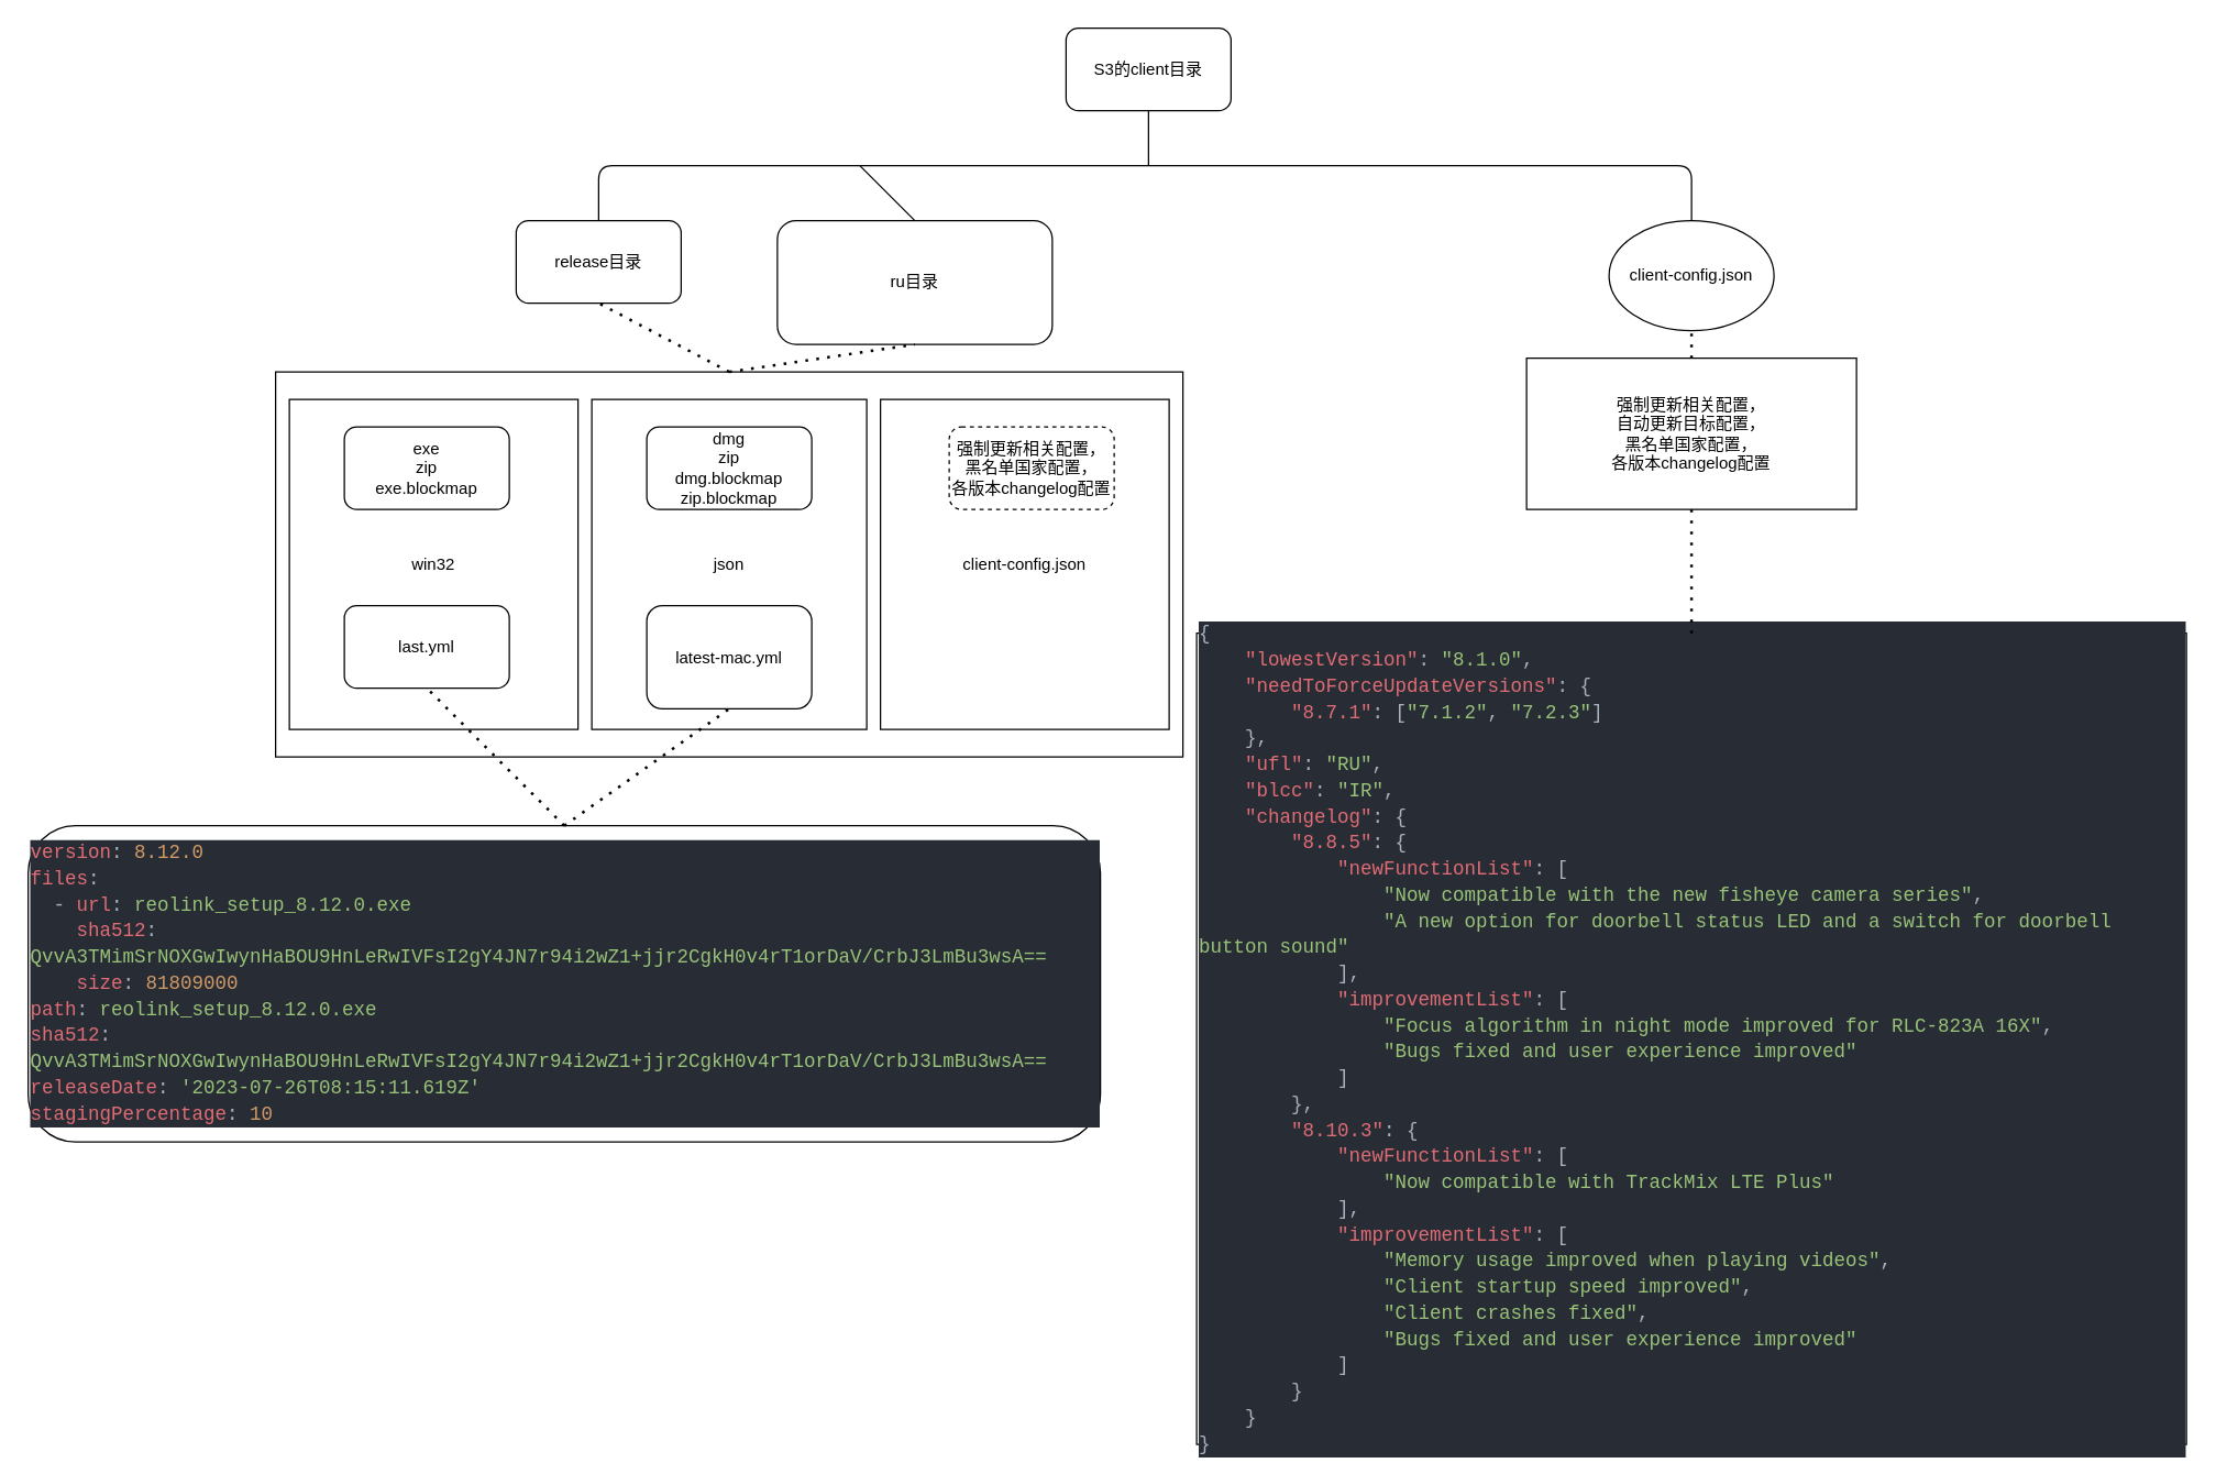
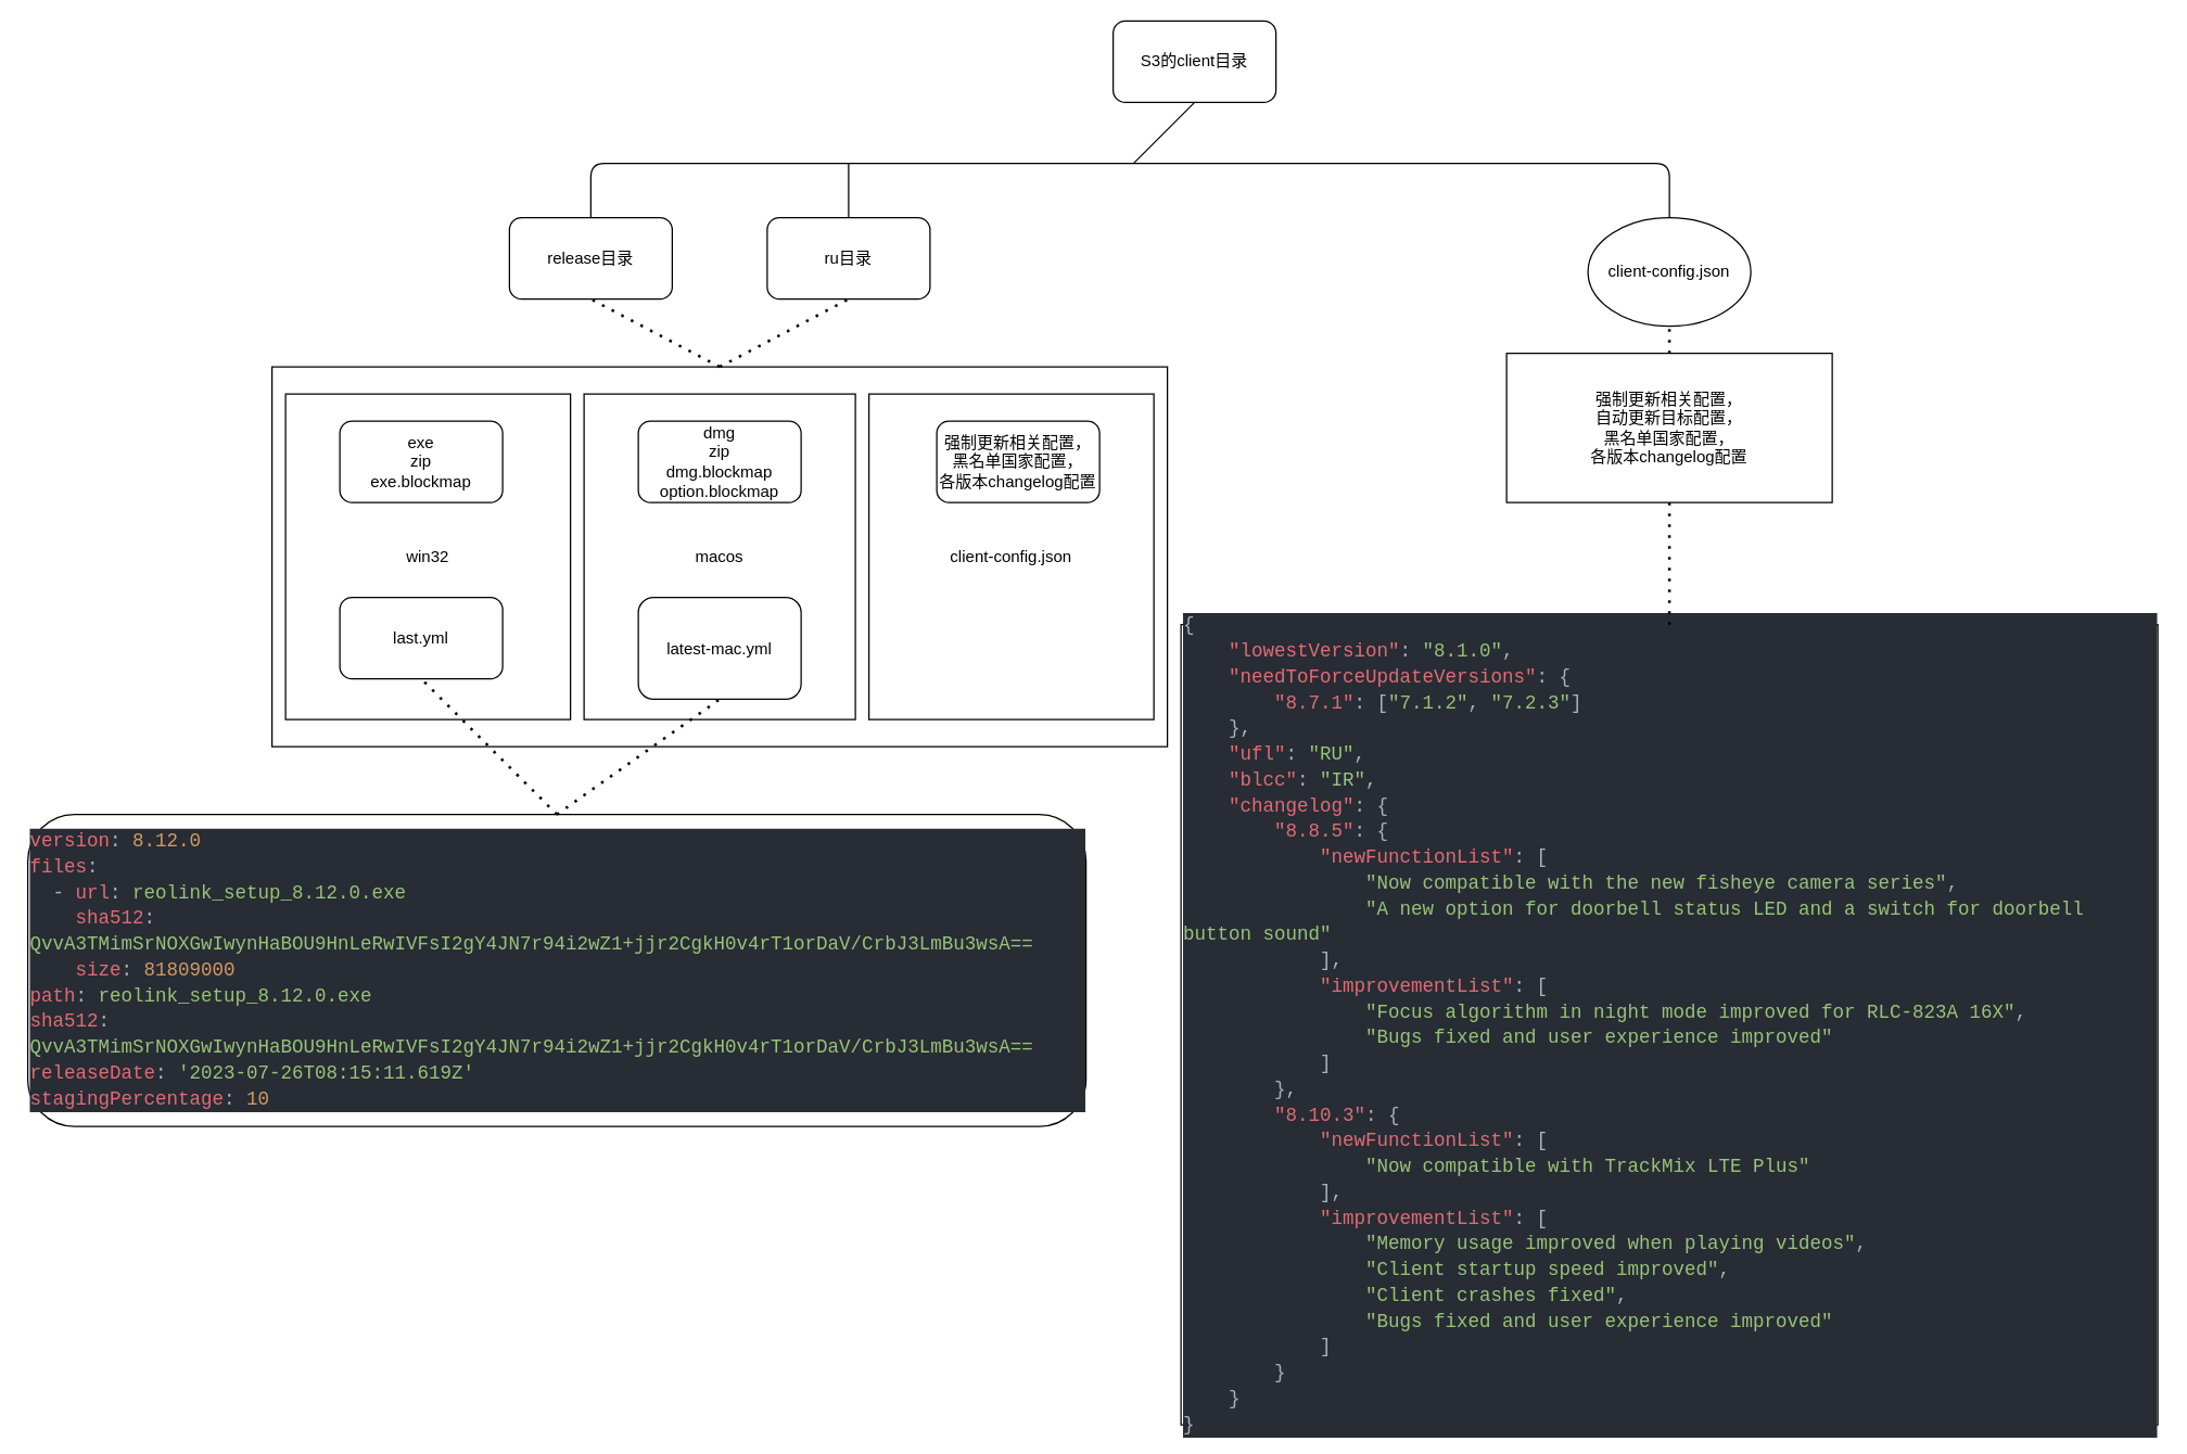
- <mxCell id="2" value="S3的client目录" style="rounded=1;whiteSpace=wrap;html=1;" vertex="1" parent="1"><mxGeometry x="775" y="20" width="120" height="60" as="geometry" /></mxCell>
+ <mxCell id="2" value="S3的client目录" style="rounded=1;whiteSpace=wrap;html=1;" vertex="1" parent="1"><mxGeometry x="820" y="15" width="120" height="60" as="geometry" /></mxCell>
- <mxCell id="4" value="ru目录" style="rounded=1;whiteSpace=wrap;html=1;" vertex="1" parent="1"><mxGeometry x="565" y="160" width="200" height="90" as="geometry" /></mxCell>
+ <mxCell id="4" value="ru目录" style="rounded=1;whiteSpace=wrap;html=1;" vertex="1" parent="1"><mxGeometry x="565" y="160" width="120" height="60" as="geometry" /></mxCell>
- <mxCell id="11" value="dmg&lt;br&gt;zip&lt;br&gt;dmg.blockmap&lt;br&gt;zip.blockmap" style="rounded=1;whiteSpace=wrap;html=1;" vertex="1" parent="1"><mxGeometry x="470" y="310" width="120" height="60" as="geometry" /></mxCell>
+ <mxCell id="11" value="dmg&lt;br&gt;zip&lt;br&gt;dmg.blockmap&lt;br&gt;option.blockmap" style="rounded=1;whiteSpace=wrap;html=1;" vertex="1" parent="1"><mxGeometry x="470" y="310" width="120" height="60" as="geometry" /></mxCell>
- <mxCell id="18" value="强制更新相关配置，&lt;br&gt;黑名单国家配置，&lt;br&gt;各版本changelog配置" style="rounded=1;whiteSpace=wrap;html=1;dashed=1;" vertex="1" parent="1"><mxGeometry x="690" y="310" width="120" height="60" as="geometry" /></mxCell>
+ <mxCell id="18" value="强制更新相关配置，&lt;br&gt;黑名单国家配置，&lt;br&gt;各版本changelog配置" style="rounded=1;whiteSpace=wrap;html=1;" vertex="1" parent="1"><mxGeometry x="690" y="310" width="120" height="60" as="geometry" /></mxCell>
- <mxCell id="10" value="json" style="rounded=0;whiteSpace=wrap;html=1;" vertex="1" parent="1"><mxGeometry x="430" y="290" width="200" height="240" as="geometry" /></mxCell>
+ <mxCell id="10" value="macos" style="rounded=0;whiteSpace=wrap;html=1;" vertex="1" parent="1"><mxGeometry x="430" y="290" width="200" height="240" as="geometry" /></mxCell>
